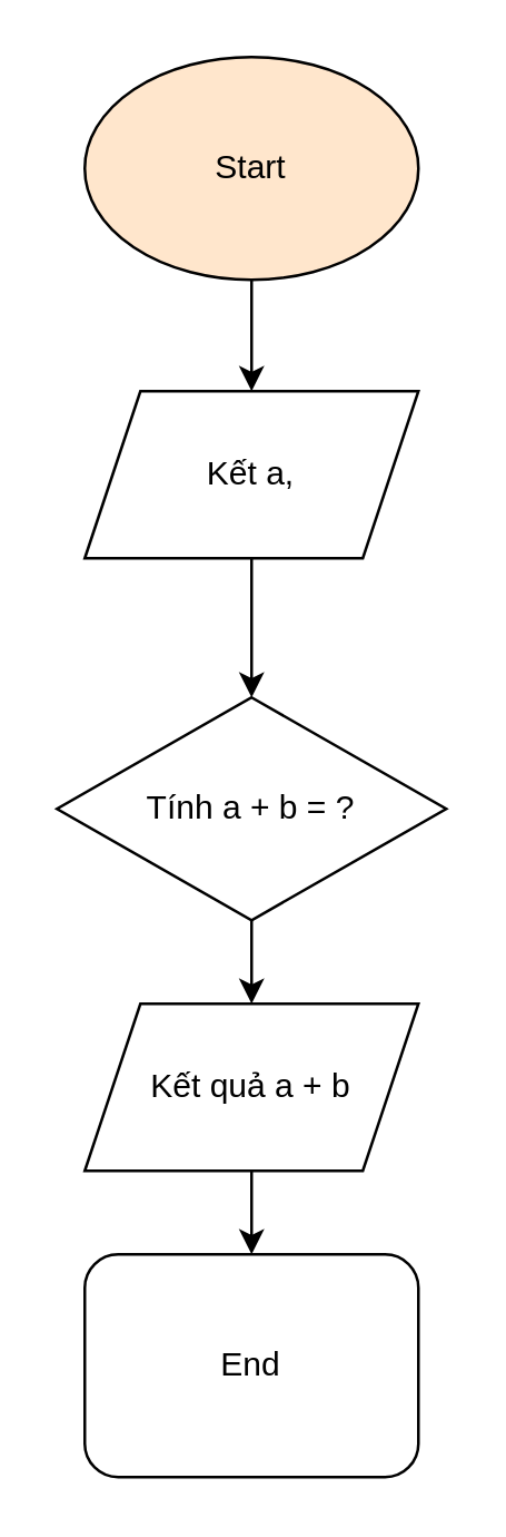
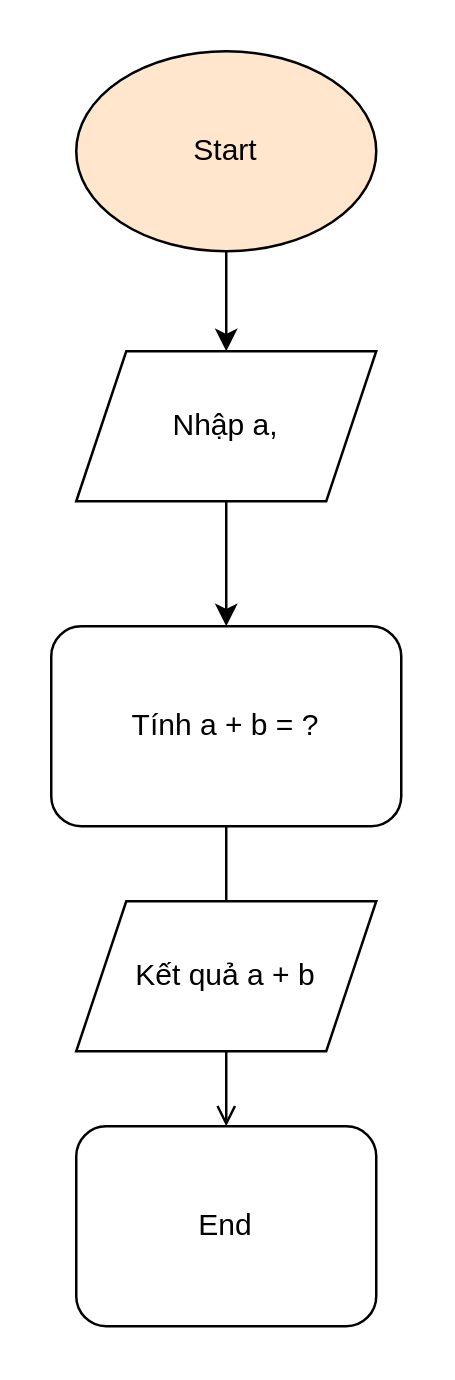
- <mxCell id="5" value="Kết a," style="shape=parallelogram;perimeter=parallelogramPerimeter;whiteSpace=wrap;html=1;fixedSize=1;" vertex="1" parent="1"><mxGeometry x="30" y="140" width="120" height="60" as="geometry" /></mxCell>
+ <mxCell id="5" value="Nhập a," style="shape=parallelogram;perimeter=parallelogramPerimeter;whiteSpace=wrap;html=1;fixedSize=1;" vertex="1" parent="1"><mxGeometry x="30" y="140" width="120" height="60" as="geometry" /></mxCell>
- <mxCell id="7" value="Tính a + b = ?" style="rhombus;whiteSpace=wrap;html=1;" vertex="1" parent="1"><mxGeometry x="20" y="250" width="140" height="80" as="geometry" /></mxCell>
+ <mxCell id="7" value="Tính a + b = ?" style="whiteSpace=wrap;html=1;rounded=1;" vertex="1" parent="1"><mxGeometry x="20" y="250" width="140" height="80" as="geometry" /></mxCell>
- <mxCell id="6" style="edgeStyle=orthogonalEdgeStyle;rounded=0;orthogonalLoop=1;jettySize=auto;html=1;exitX=0.5;exitY=1;exitDx=0;exitDy=0;entryX=0.5;entryY=0;entryDx=0;entryDy=0;" edge="1" parent="1" source="7" target="10"><mxGeometry relative="1" as="geometry" /></mxCell>
+ <mxCell id="6" style="edgeStyle=orthogonalEdgeStyle;rounded=0;orthogonalLoop=1;jettySize=auto;html=1;exitX=0.5;exitY=1;exitDx=0;exitDy=0;entryX=0.5;entryY=0;entryDx=0;entryDy=0;endArrow=none;" edge="1" parent="1" source="7" target="10"><mxGeometry relative="1" as="geometry" /></mxCell>
- <mxCell id="9" style="edgeStyle=orthogonalEdgeStyle;rounded=0;orthogonalLoop=1;jettySize=auto;html=1;exitX=0.5;exitY=1;exitDx=0;exitDy=0;entryX=0.5;entryY=0;entryDx=0;entryDy=0;" edge="1" parent="1" source="10" target="8"><mxGeometry relative="1" as="geometry" /></mxCell>
+ <mxCell id="9" style="edgeStyle=orthogonalEdgeStyle;rounded=0;orthogonalLoop=1;jettySize=auto;html=1;exitX=0.5;exitY=1;exitDx=0;exitDy=0;entryX=0.5;entryY=0;entryDx=0;entryDy=0;endArrow=open;" edge="1" parent="1" source="10" target="8"><mxGeometry relative="1" as="geometry" /></mxCell>
